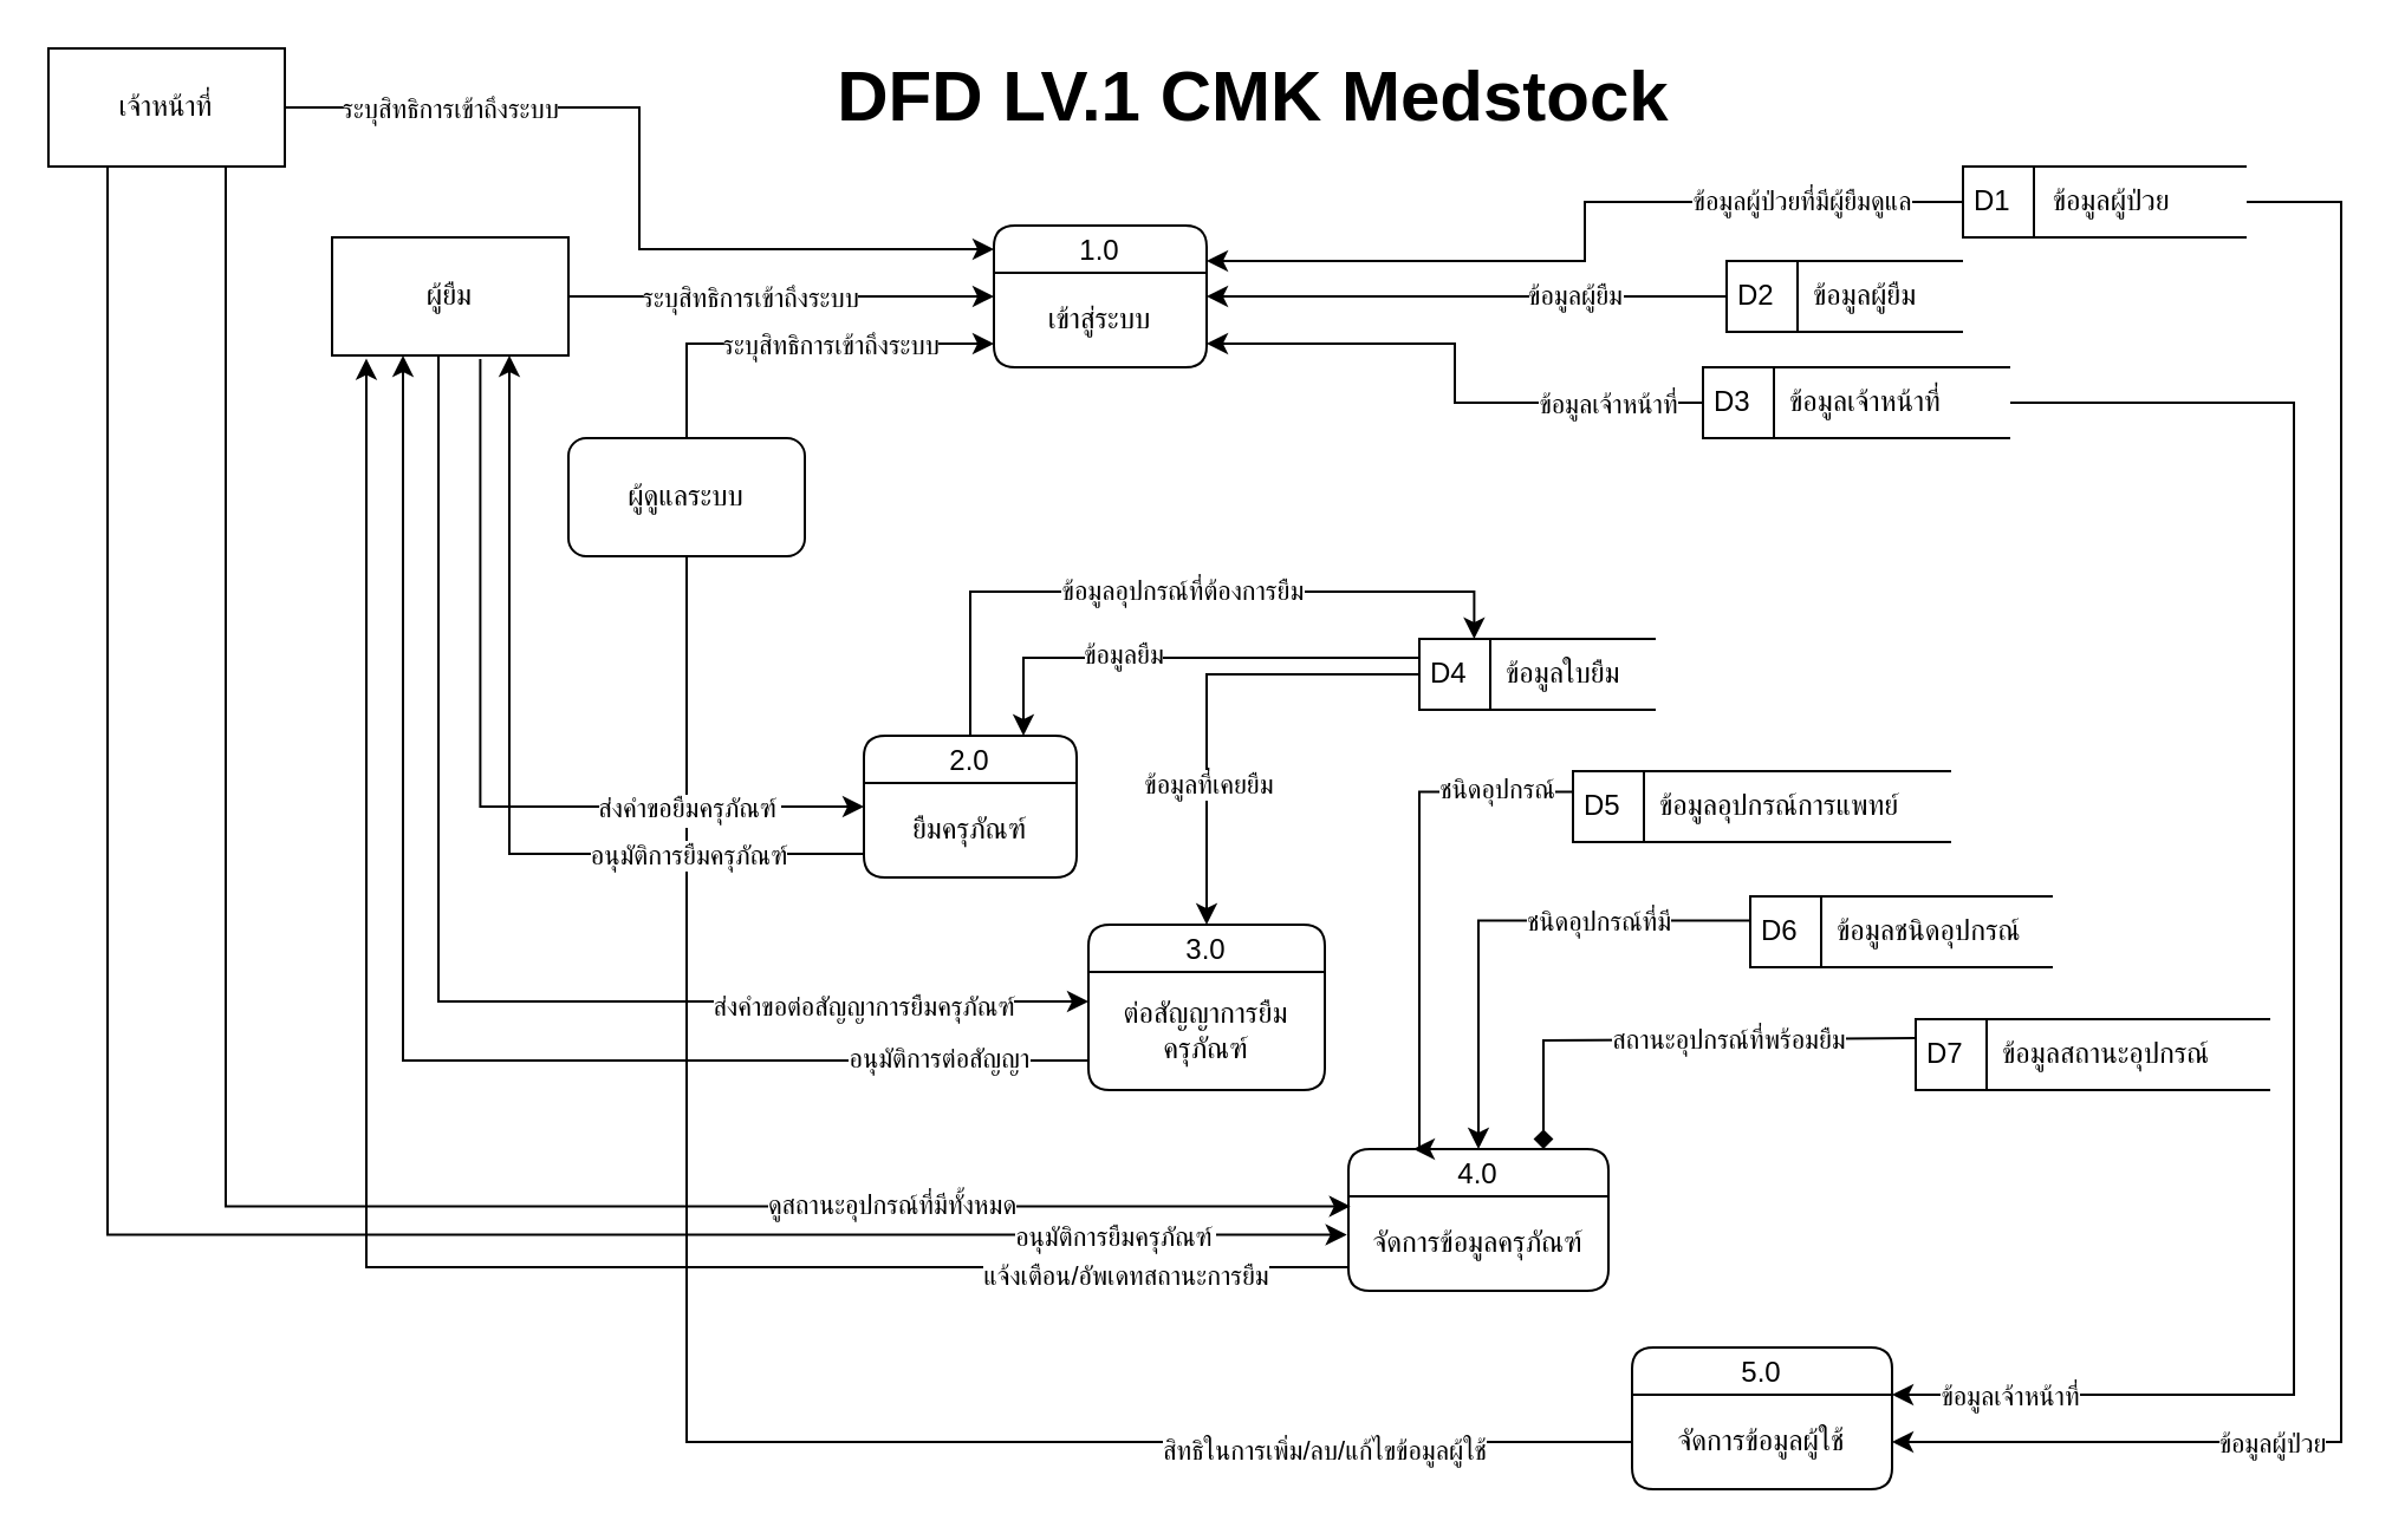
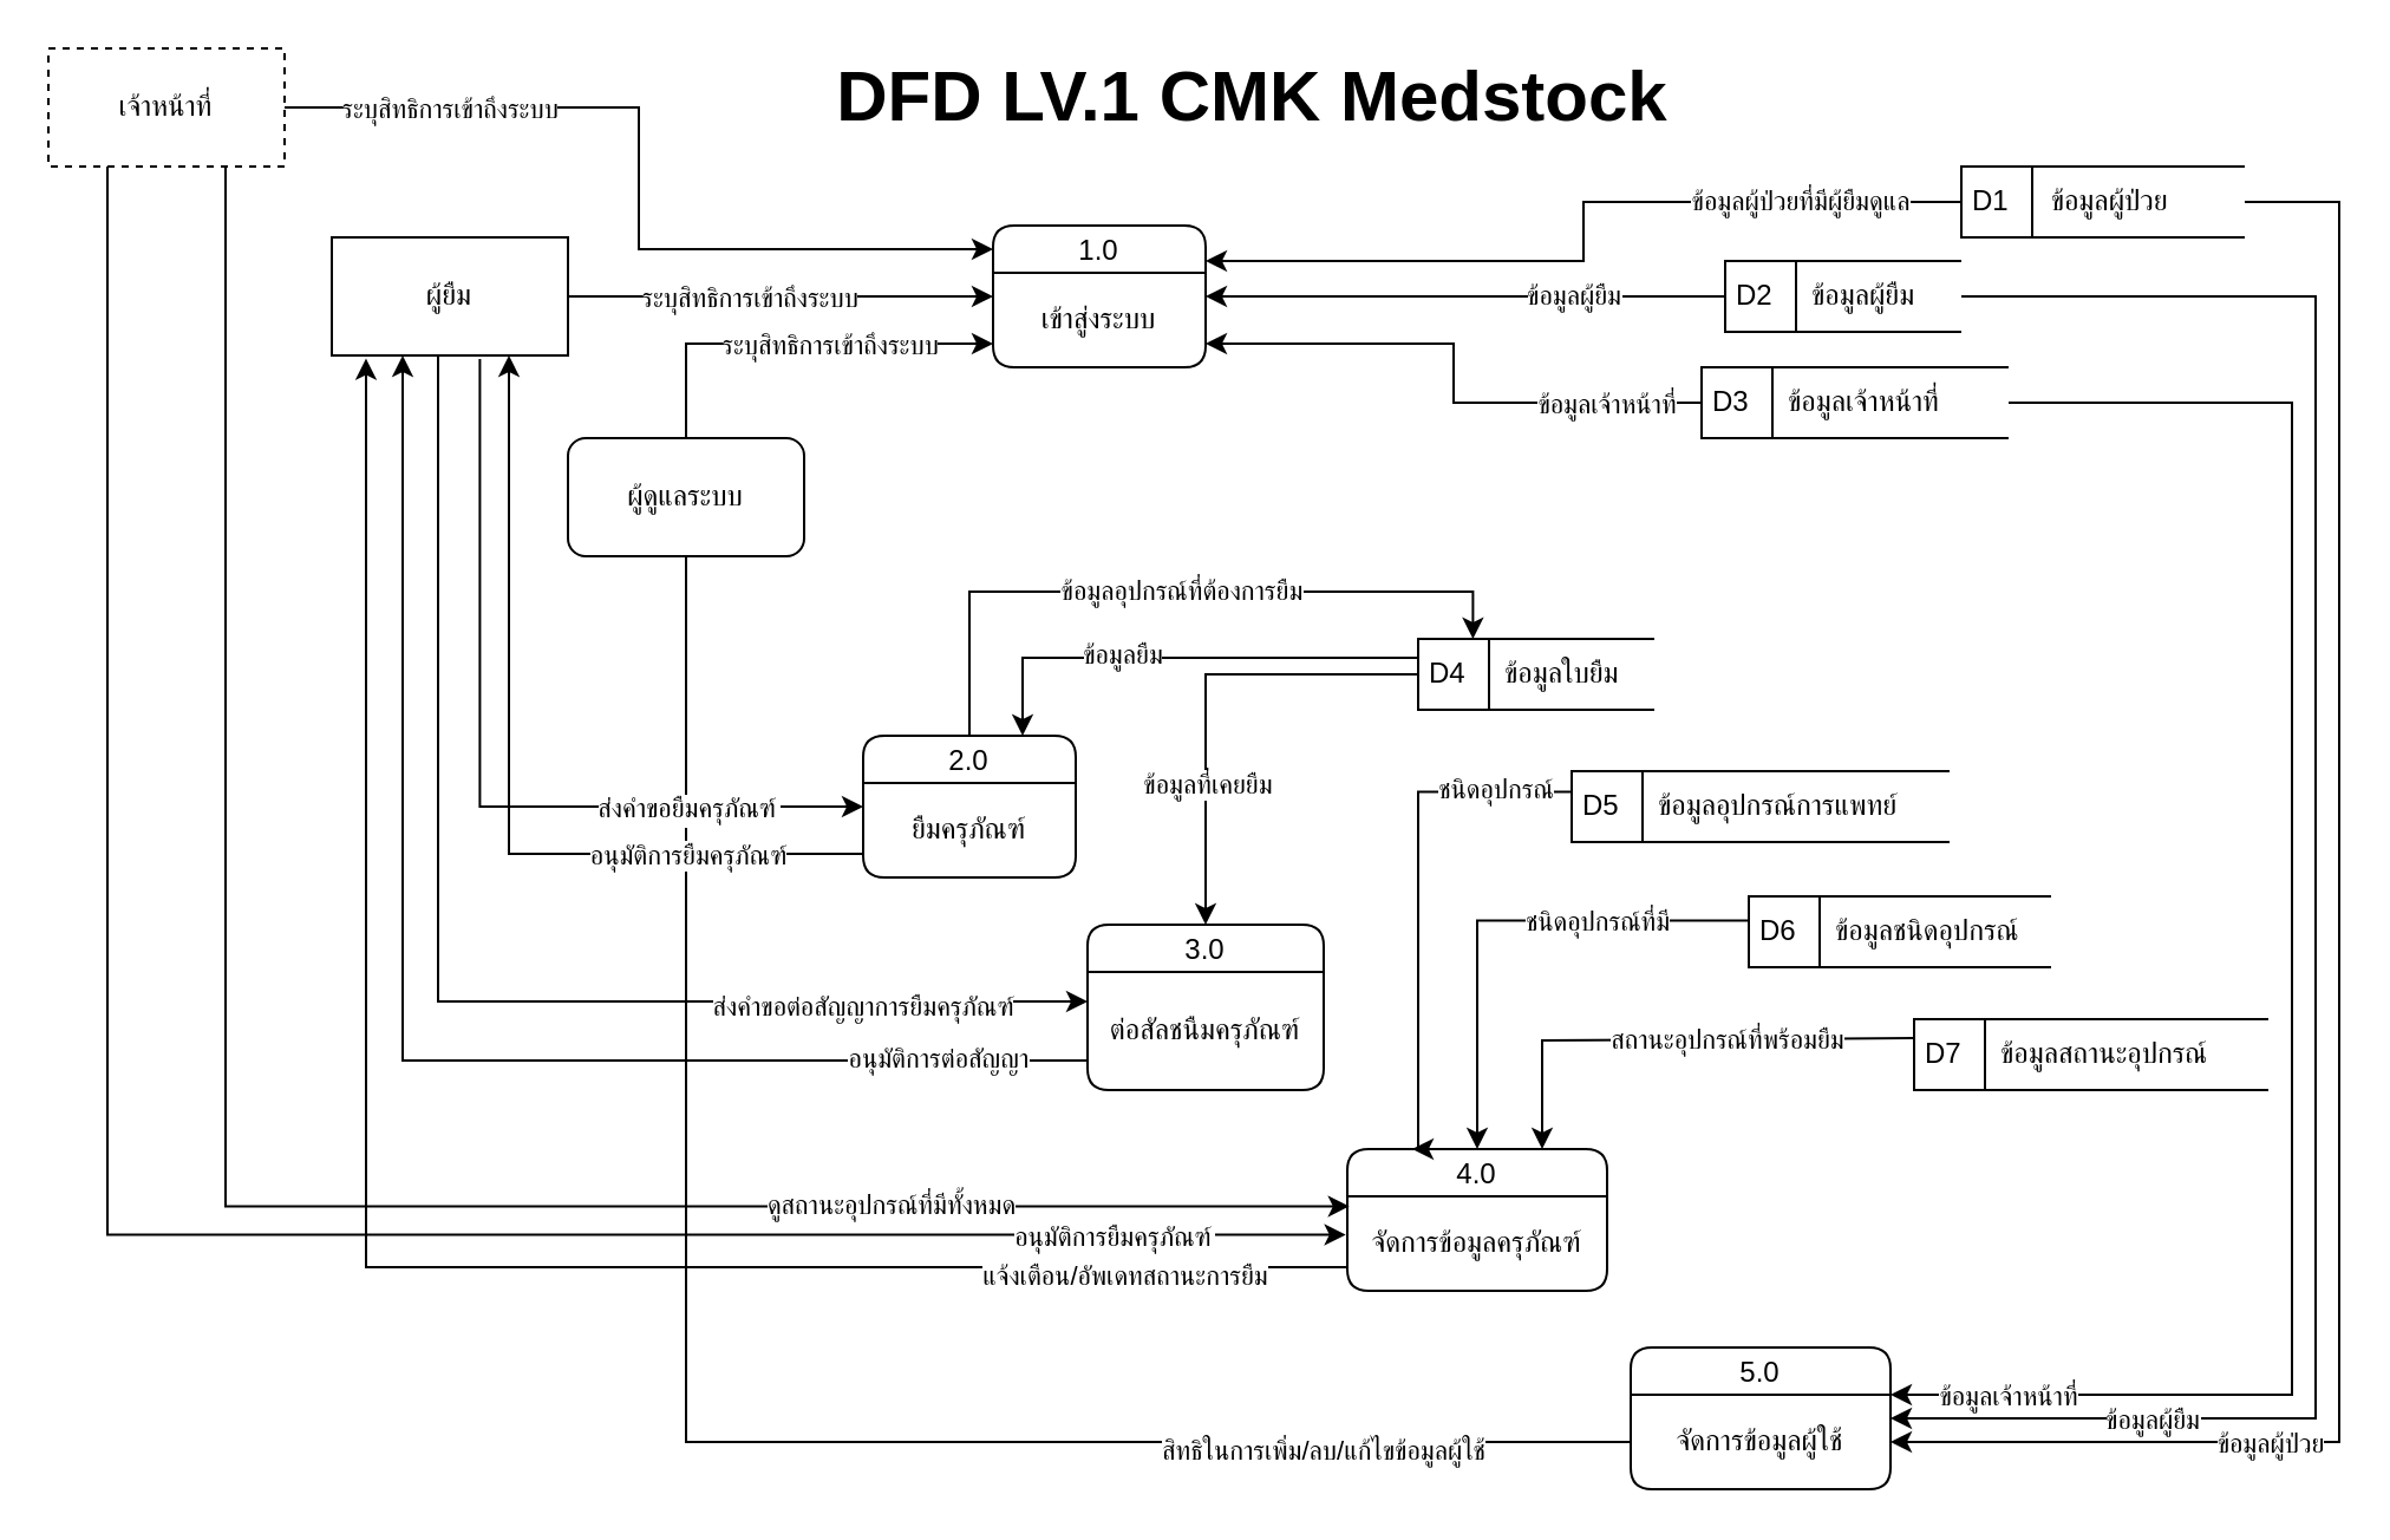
- <mxCell id="28" value="เจ้าหน้าที่" style="html=1;dashed=0;whiteSpace=wrap;" vertex="1" parent="1"><mxGeometry x="20" y="20" width="100" height="50" as="geometry" /></mxCell>
+ <mxCell id="28" value="เจ้าหน้าที่" style="html=1;dashed=1;whiteSpace=wrap;" vertex="1" parent="1"><mxGeometry x="20" y="20" width="100" height="50" as="geometry" /></mxCell>
- <mxCell id="3" value="เข้าสู่ระบบ" style="text;html=1;align=center;verticalAlign=middle;whiteSpace=wrap;rounded=0;" vertex="1" parent="2"><mxGeometry y="20" width="90" height="40" as="geometry" /></mxCell>
+ <mxCell id="3" value="เข้าสู่งระบบ" style="text;html=1;align=center;verticalAlign=middle;whiteSpace=wrap;rounded=0;" vertex="1" parent="2"><mxGeometry y="20" width="90" height="40" as="geometry" /></mxCell>
+ <mxCell id="39" style="edgeStyle=orthogonalEdgeStyle;rounded=0;orthogonalLoop=1;jettySize=auto;html=1;exitX=1;exitY=0.5;exitDx=0;exitDy=0;entryX=1;entryY=0.25;entryDx=0;entryDy=0;" edge="1" parent="1" source="41" target="11"><mxGeometry relative="1" as="geometry"><Array as="points"><mxPoint x="980" y="125" /><mxPoint x="980" y="600" /></Array></mxGeometry></mxCell>
+ <mxCell id="40" value="ข้อมูลผู้ยืม" style="edgeLabel;html=1;align=center;verticalAlign=middle;resizable=0;points=[];" vertex="1" connectable="0" parent="39"><mxGeometry x="0.667" y="-1" relative="1" as="geometry"><mxPoint x="-24" y="1" as="offset" /></mxGeometry></mxCell>
- <mxCell id="7" value="ต่อสัญญาการยืมครุภัณฑ์" style="text;html=1;align=center;verticalAlign=middle;whiteSpace=wrap;rounded=0;" vertex="1" parent="6"><mxGeometry y="20" width="100" height="50" as="geometry" /></mxCell>
+ <mxCell id="7" value="ต่อสัลชนืมครุภัณฑ์" style="text;html=1;align=center;verticalAlign=middle;whiteSpace=wrap;rounded=0;" vertex="1" parent="6"><mxGeometry y="20" width="100" height="50" as="geometry" /></mxCell>
- <mxCell id="55" style="edgeStyle=orthogonalEdgeStyle;rounded=0;orthogonalLoop=1;jettySize=auto;html=1;exitX=0;exitY=0.268;exitDx=0;exitDy=0;entryX=0.75;entryY=0;entryDx=0;entryDy=0;exitPerimeter=0;endArrow=diamond;" edge="1" parent="1" source="57" target="8"><mxGeometry relative="1" as="geometry"><Array as="points"><mxPoint x="653" y="440" /></Array></mxGeometry></mxCell>
+ <mxCell id="55" style="edgeStyle=orthogonalEdgeStyle;rounded=0;orthogonalLoop=1;jettySize=auto;html=1;exitX=0;exitY=0.268;exitDx=0;exitDy=0;entryX=0.75;entryY=0;entryDx=0;entryDy=0;exitPerimeter=0;" edge="1" parent="1" source="57" target="8"><mxGeometry relative="1" as="geometry"><Array as="points"><mxPoint x="653" y="440" /></Array></mxGeometry></mxCell>
